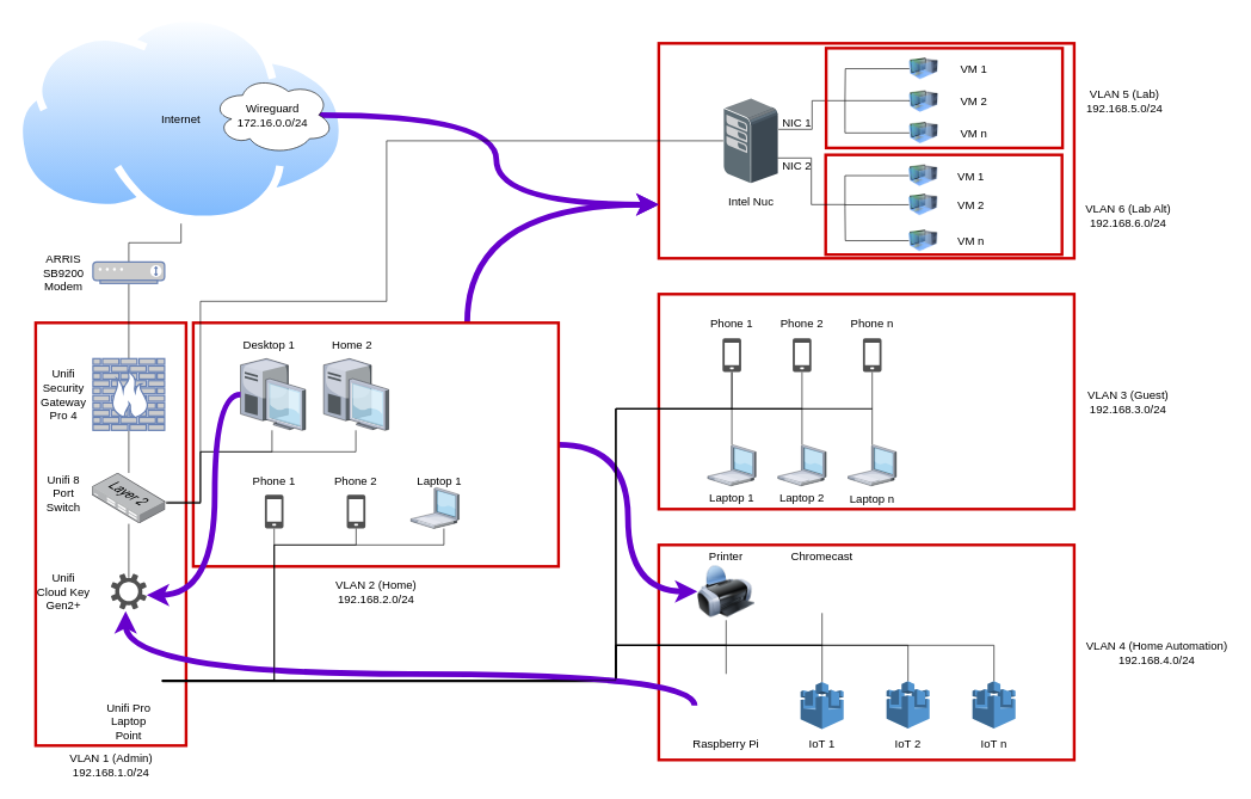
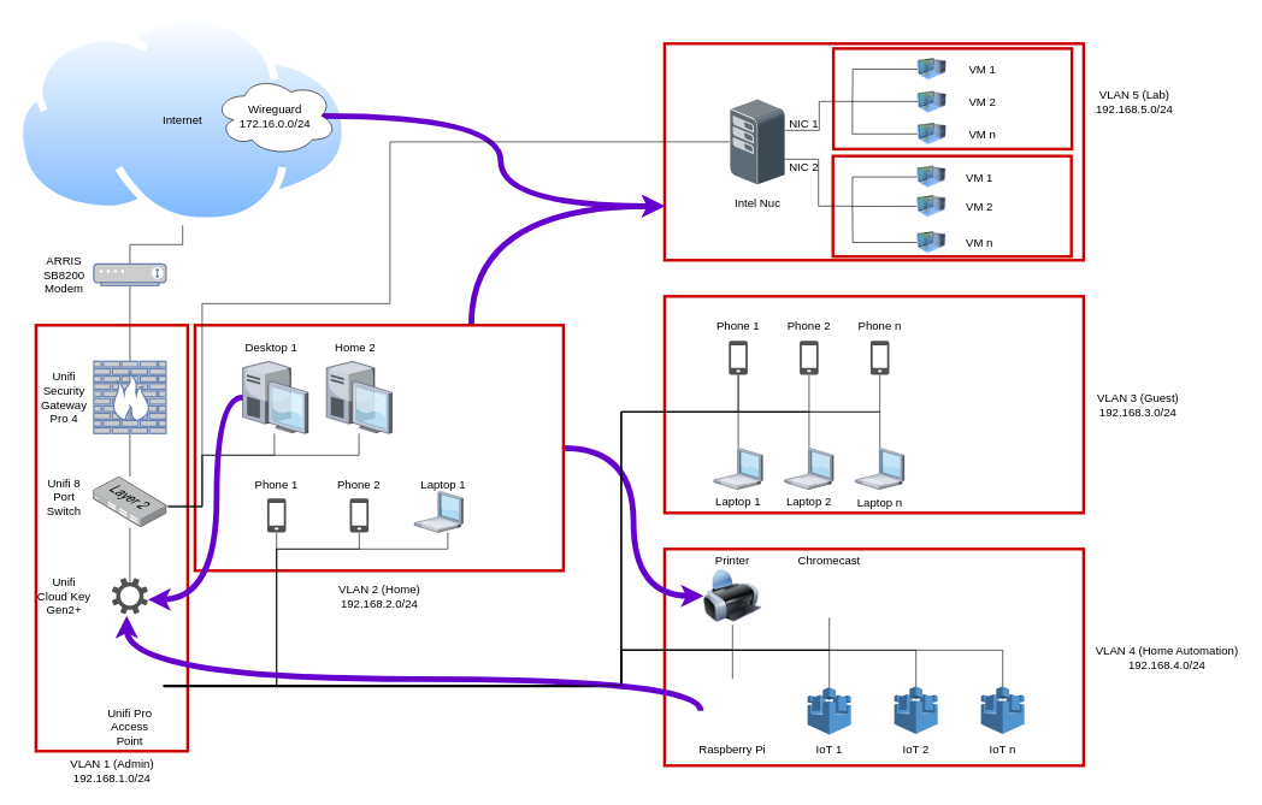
- <mxCell id="97" value="&lt;font style=&quot;font-size: 16px&quot;&gt;VLAN 6 (Lab Alt)&lt;br&gt;192.168.6.0/24&lt;br&gt;&lt;/font&gt;" style="text;html=1;align=center;verticalAlign=middle;resizable=0;points=[];autosize=1;strokeColor=none;fillColor=none;" parent="1" vertex="1"><mxGeometry x="1504" y="275" width="140" height="50" as="geometry" /></mxCell>
- <mxCell id="24" value="&lt;font style=&quot;font-size: 16px&quot;&gt;ARRIS SB9200 Modem&lt;/font&gt;" style="text;html=1;strokeColor=none;fillColor=none;align=center;verticalAlign=middle;whiteSpace=wrap;rounded=0;" parent="1" vertex="1"><mxGeometry x="47.5" y="370" width="80" height="20" as="geometry" /></mxCell>
+ <mxCell id="24" value="&lt;font style=&quot;font-size: 16px&quot;&gt;ARRIS SB8200 Modem&lt;/font&gt;" style="text;html=1;strokeColor=none;fillColor=none;align=center;verticalAlign=middle;whiteSpace=wrap;rounded=0;" parent="1" vertex="1"><mxGeometry x="47.5" y="370" width="80" height="20" as="geometry" /></mxCell>
- <mxCell id="41" value="&lt;font style=&quot;font-size: 16px&quot;&gt;Unifi Pro Laptop Point&lt;/font&gt;" style="text;html=1;strokeColor=none;fillColor=none;align=center;verticalAlign=middle;whiteSpace=wrap;rounded=0;" parent="1" vertex="1"><mxGeometry x="139" y="996" width="80" height="20" as="geometry" /></mxCell>
+ <mxCell id="41" value="&lt;font style=&quot;font-size: 16px&quot;&gt;Unifi Pro Access Point&lt;/font&gt;" style="text;html=1;strokeColor=none;fillColor=none;align=center;verticalAlign=middle;whiteSpace=wrap;rounded=0;" parent="1" vertex="1"><mxGeometry x="139" y="996" width="80" height="20" as="geometry" /></mxCell>
